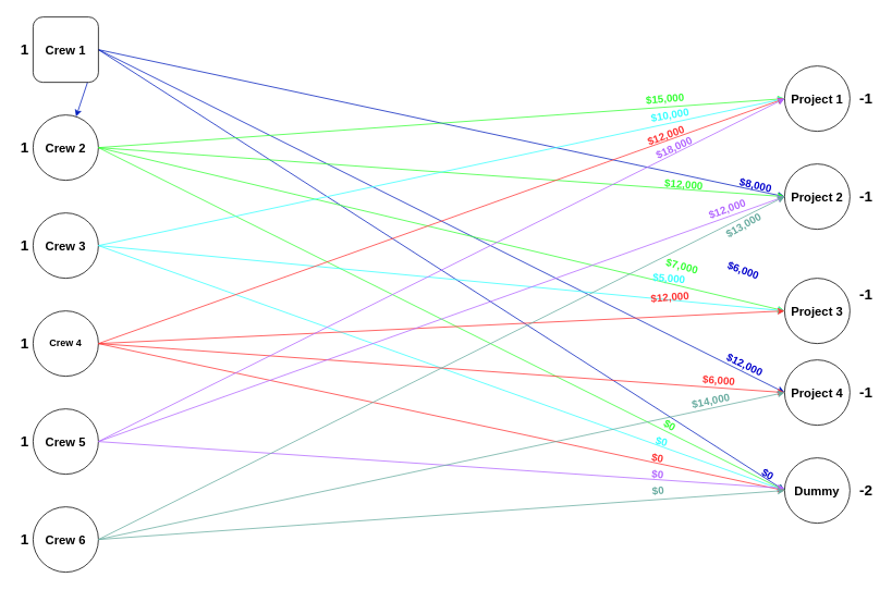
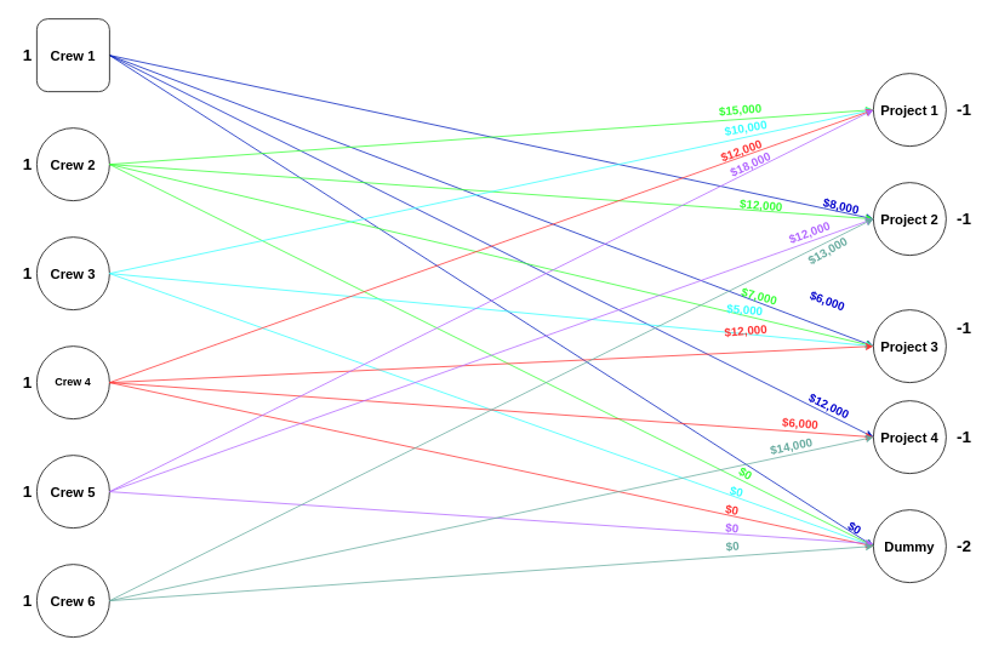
- <mxCell id="6" value="" style="endArrow=classic;html=1;fillColor=#0050ef;strokeColor=#001DBC;exitX=1;exitY=0.5;exitDx=0;exitDy=0;" edge="1" parent="1" source="12" target="13"><mxGeometry width="50" height="50" relative="1" as="geometry"><mxPoint x="200" y="80" as="sourcePoint" /><mxPoint x="800" y="200" as="targetPoint" /></mxGeometry></mxCell>
+ <mxCell id="6" value="" style="endArrow=classic;html=1;entryX=0;entryY=0.5;entryDx=0;entryDy=0;fillColor=#0050ef;strokeColor=#001DBC;exitX=1;exitY=0.5;exitDx=0;exitDy=0;" edge="1" parent="1" source="12" target="9"><mxGeometry width="50" height="50" relative="1" as="geometry"><mxPoint x="200" y="80" as="sourcePoint" /><mxPoint x="800" y="200" as="targetPoint" /></mxGeometry></mxCell>
